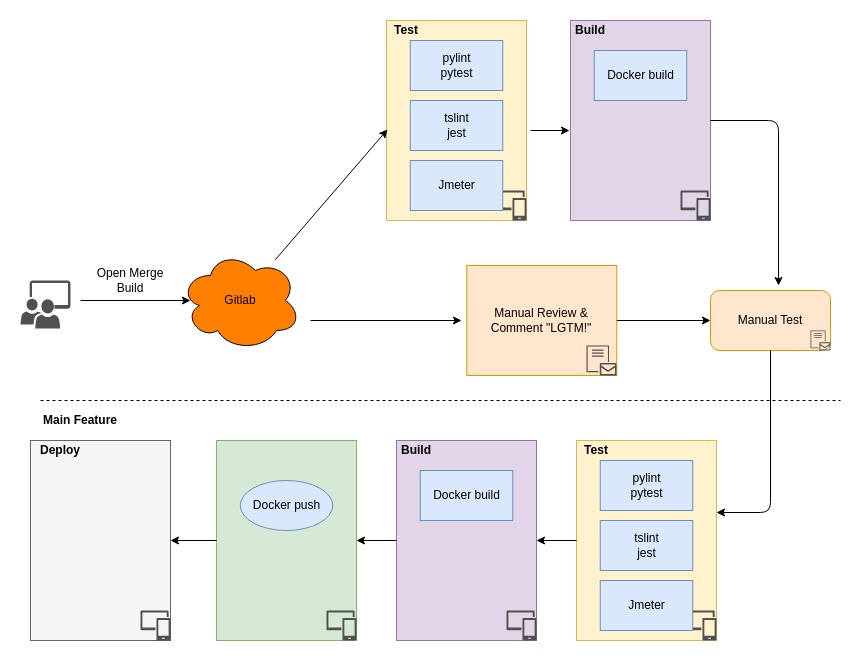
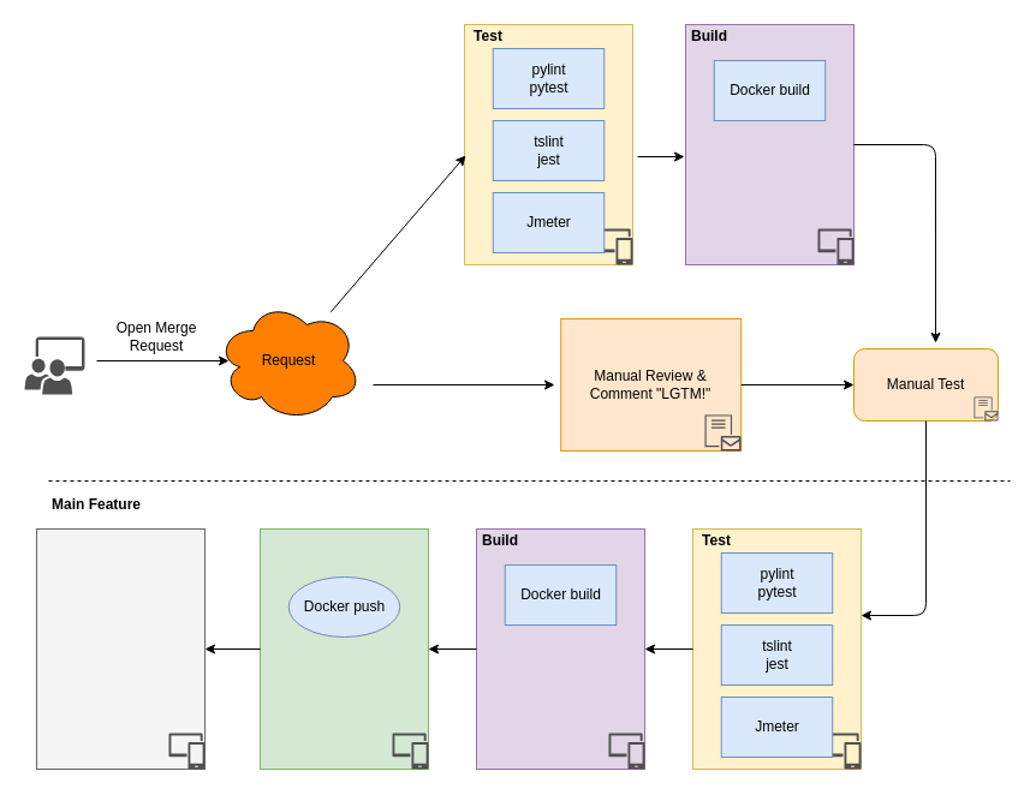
- <mxCell id="3" value="Open Merge Build" style="text;html=1;strokeColor=none;fillColor=none;align=center;verticalAlign=middle;whiteSpace=wrap;rounded=0;" vertex="1" parent="1"><mxGeometry x="90" y="270" width="80" height="20" as="geometry" /></mxCell>
+ <mxCell id="3" value="Open Merge Request" style="text;html=1;strokeColor=none;fillColor=none;align=center;verticalAlign=middle;whiteSpace=wrap;rounded=0;" vertex="1" parent="1"><mxGeometry x="90" y="270" width="80" height="20" as="geometry" /></mxCell>
- <mxCell id="27" value="Gitlab" style="ellipse;shape=cloud;whiteSpace=wrap;html=1;fillColor=#FF8000;" vertex="1" parent="1"><mxGeometry x="180" y="250" width="120" height="100" as="geometry" /></mxCell>
+ <mxCell id="27" value="Request" style="ellipse;shape=cloud;whiteSpace=wrap;html=1;fillColor=#FF8000;" vertex="1" parent="1"><mxGeometry x="180" y="250" width="120" height="100" as="geometry" /></mxCell>
- <mxCell id="37" value="&lt;b&gt;Deploy&lt;/b&gt;" style="text;html=1;strokeColor=none;fillColor=none;align=center;verticalAlign=middle;whiteSpace=wrap;rounded=0;" vertex="1" parent="1"><mxGeometry x="40" y="440" width="40" height="20" as="geometry" /></mxCell>
